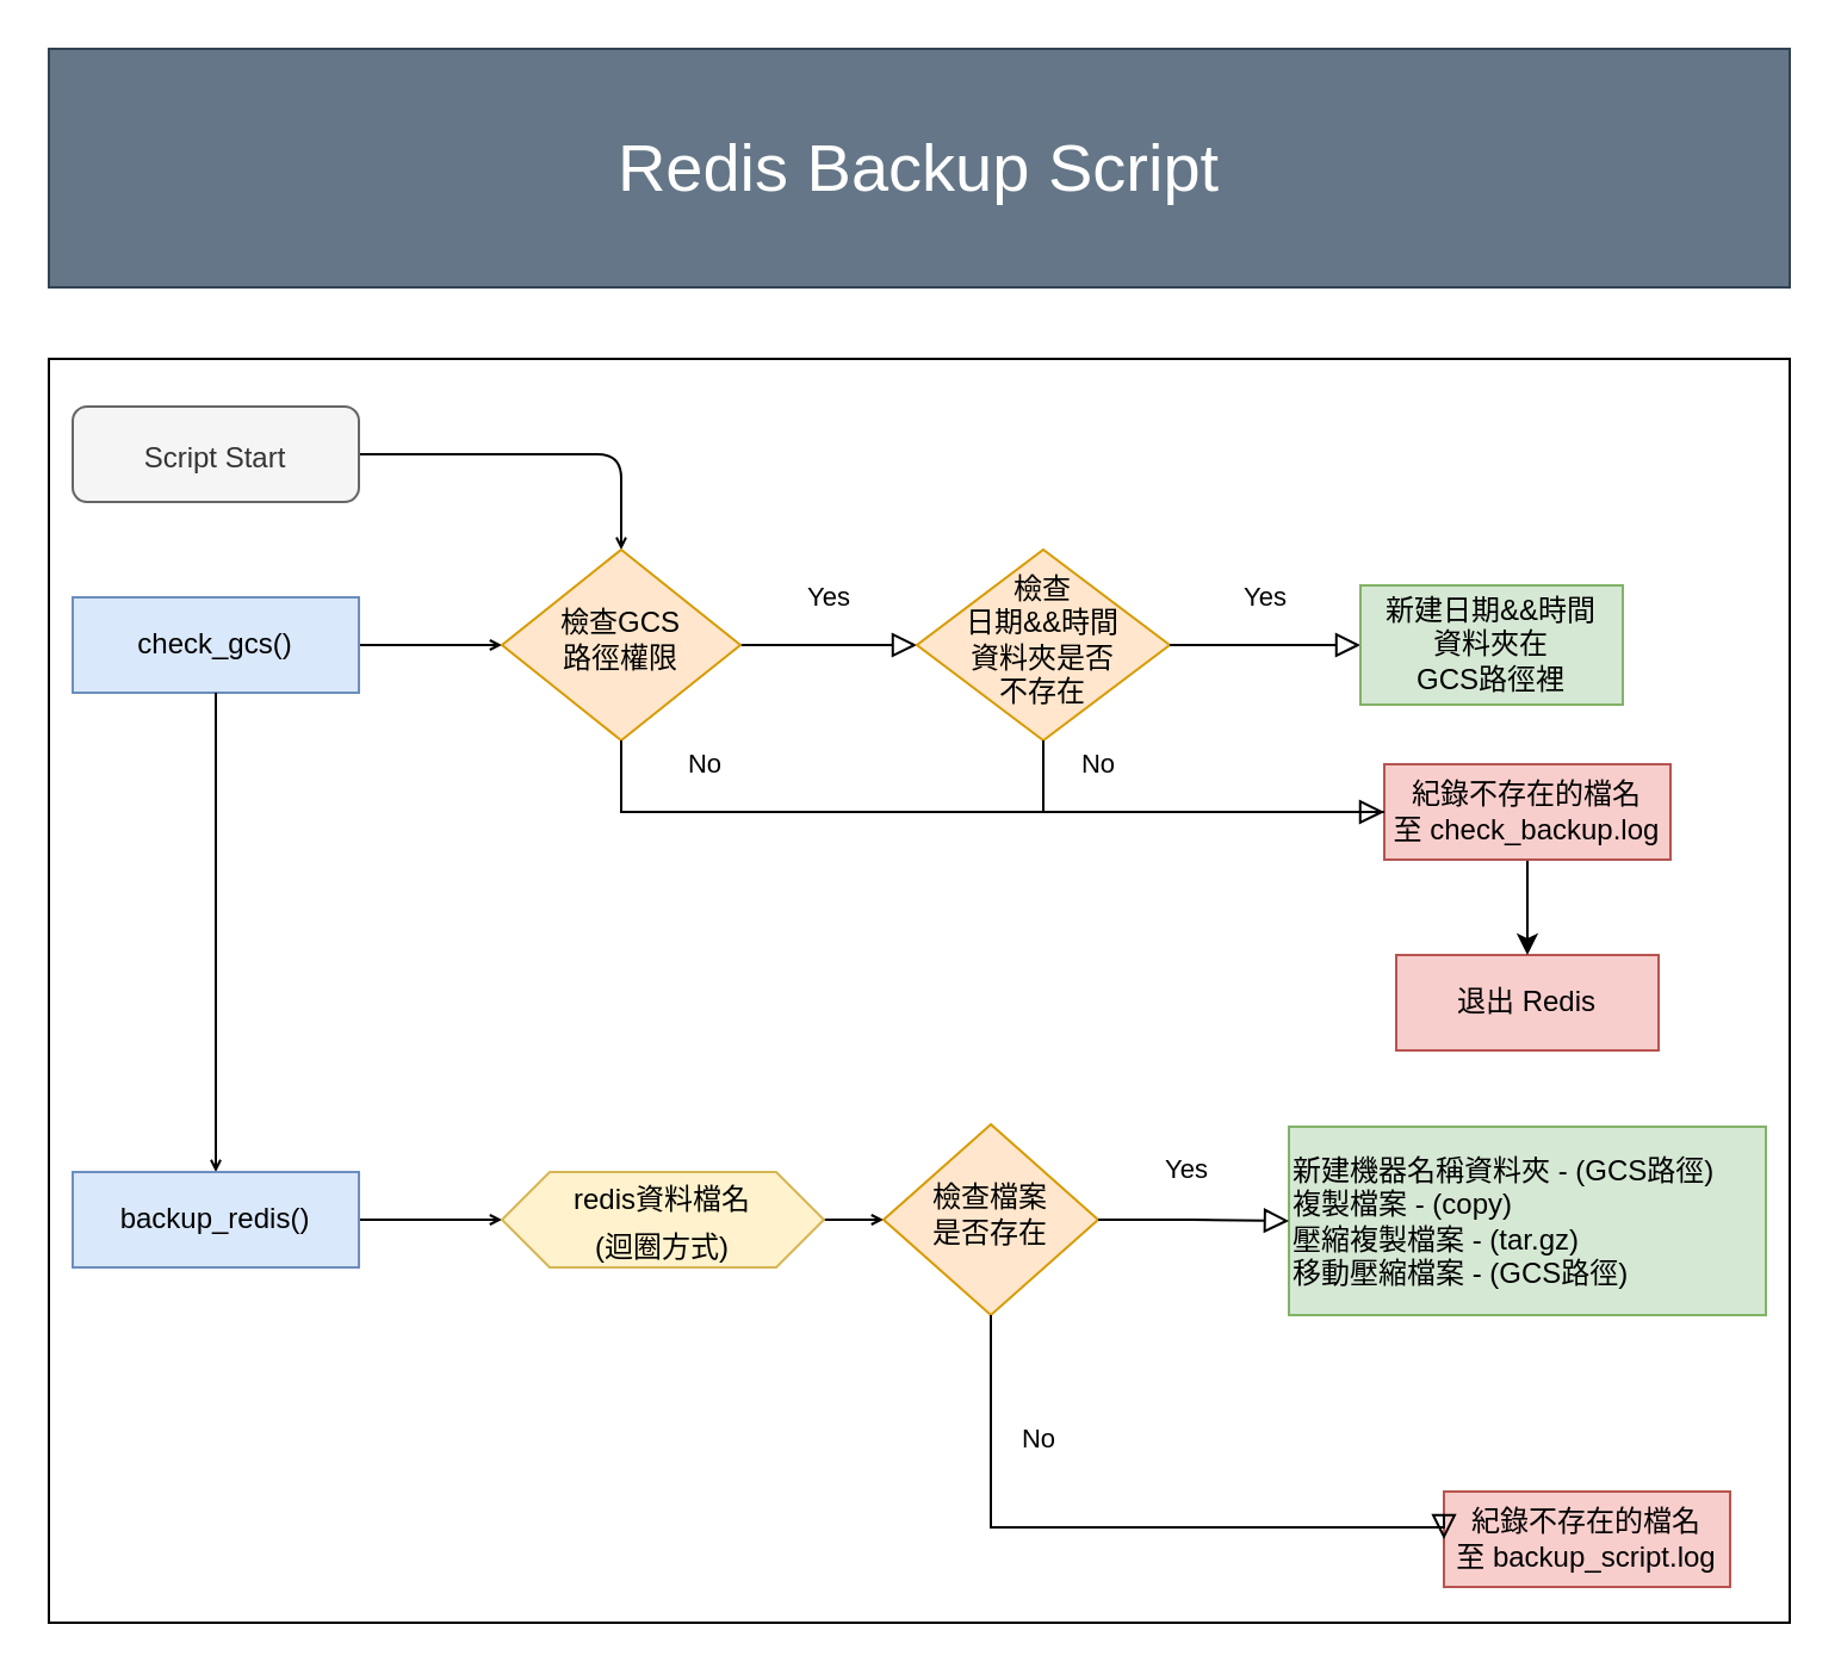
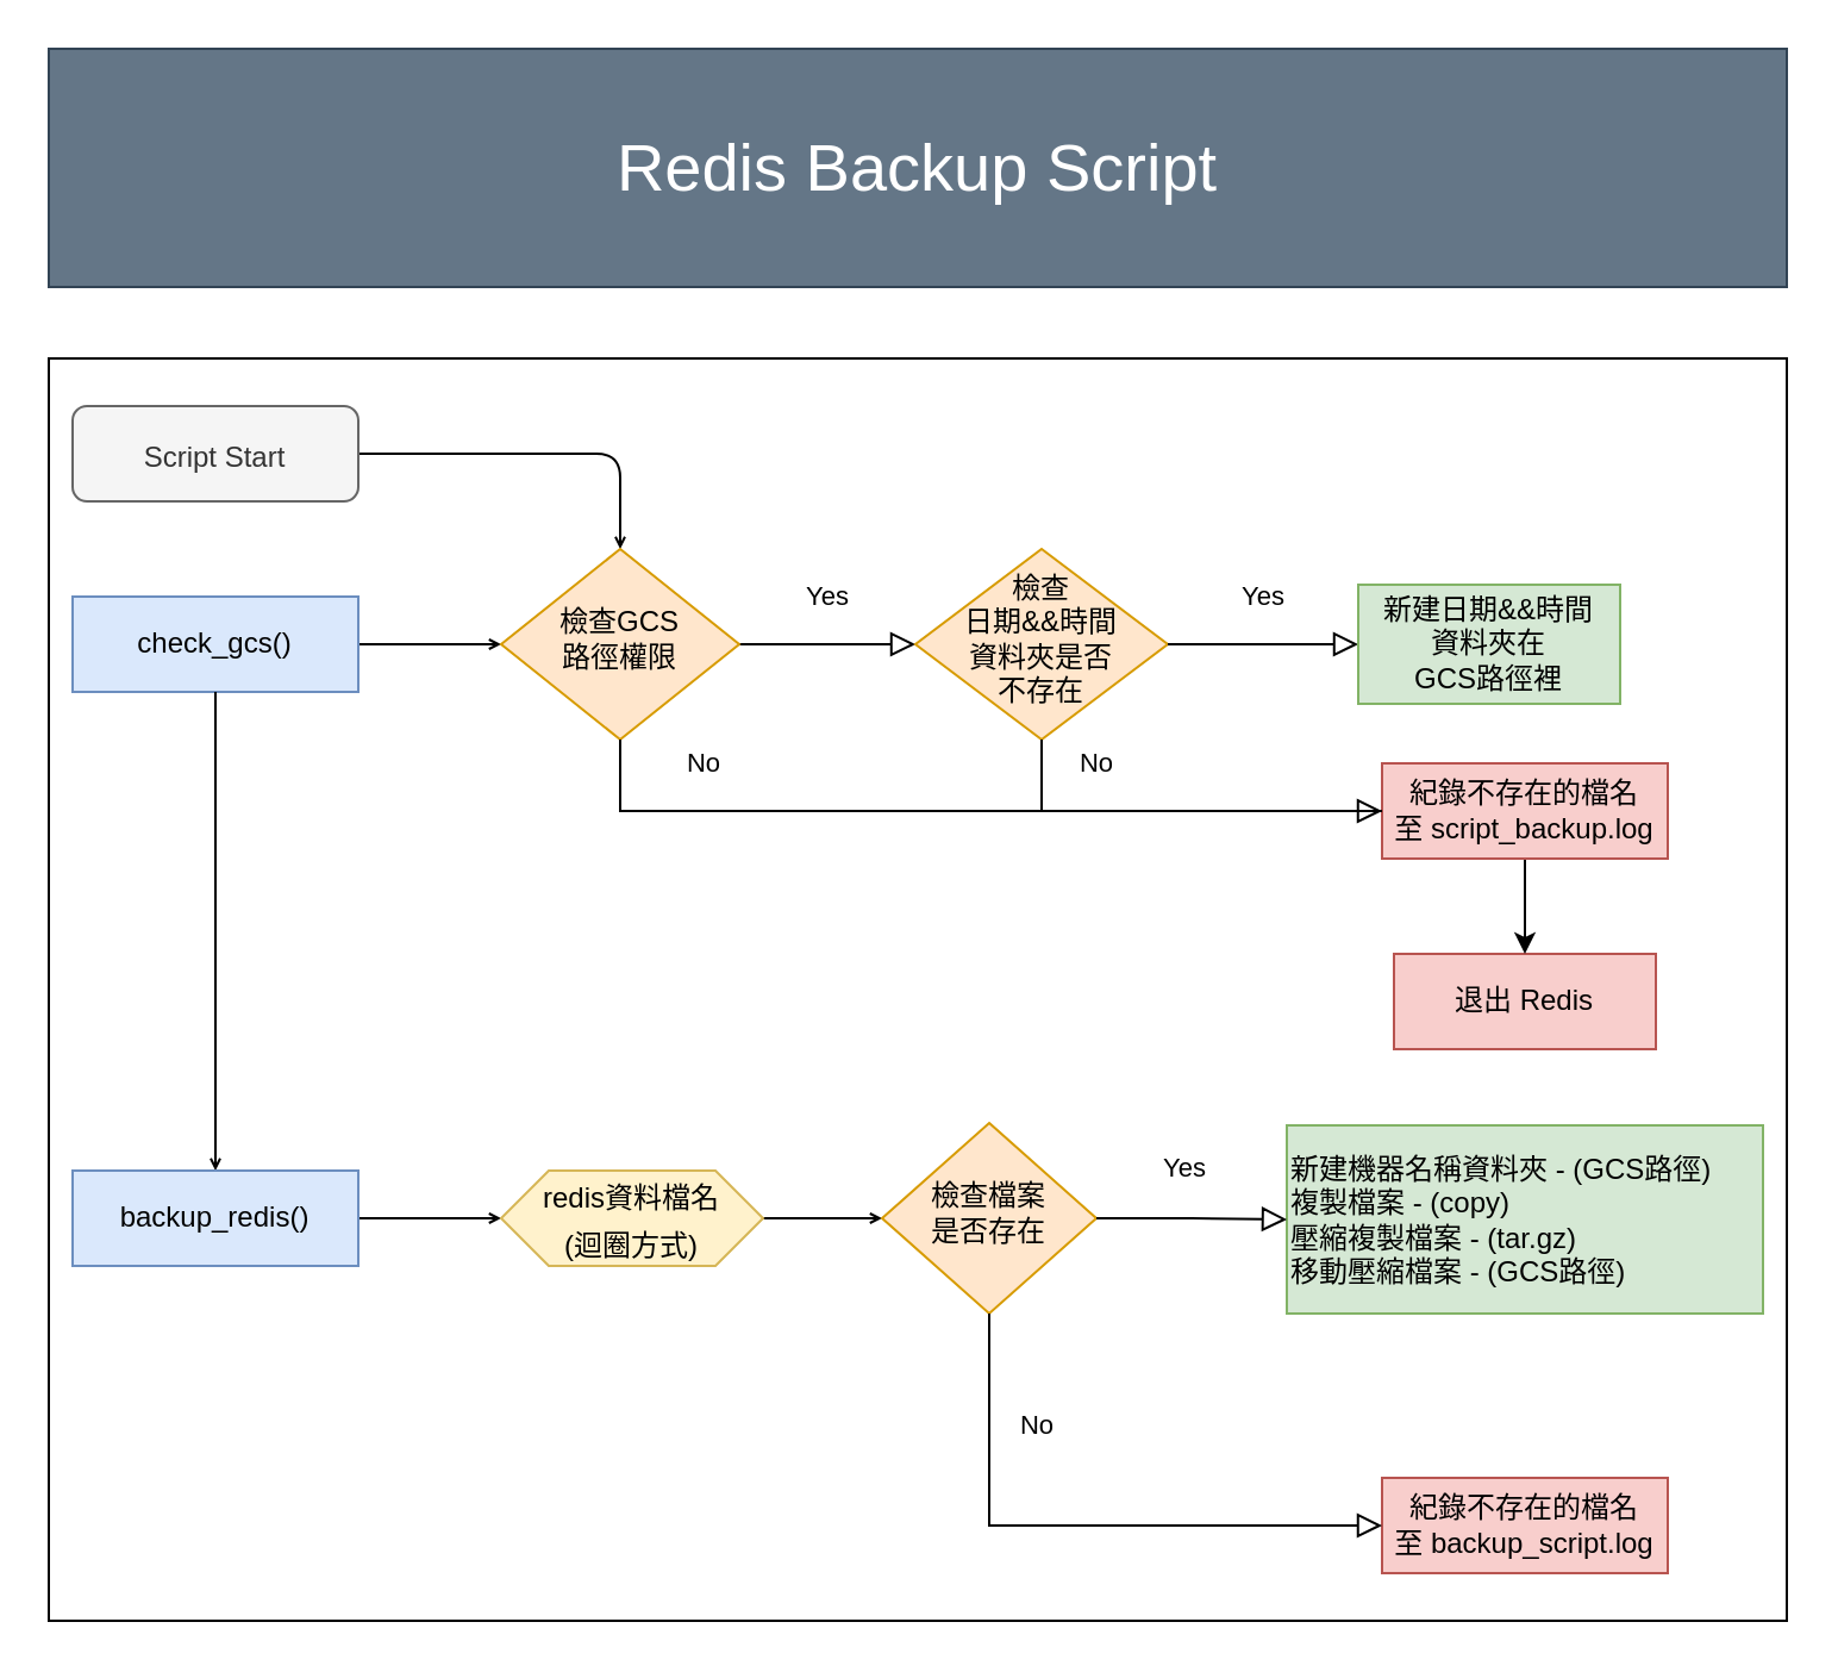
- <mxCell id="26" value="紀錄不存在的檔名&lt;br&gt;至 check_backup.log" style="rounded=0;whiteSpace=wrap;html=1;fontSize=12;glass=0;strokeWidth=1;shadow=0;fillColor=#f8cecc;strokeColor=#b85450;" parent="1" vertex="1"><mxGeometry x="580" y="320" width="120" height="40" as="geometry" /></mxCell>
+ <mxCell id="26" value="紀錄不存在的檔名&lt;br&gt;至 script_backup.log" style="rounded=0;whiteSpace=wrap;html=1;fontSize=12;glass=0;strokeWidth=1;shadow=0;fillColor=#f8cecc;strokeColor=#b85450;" parent="1" vertex="1"><mxGeometry x="580" y="320" width="120" height="40" as="geometry" /></mxCell>
- <mxCell id="19" value="&lt;span style=&quot;font-size: 12px;&quot;&gt;redis資料檔名&lt;br&gt;(迴圈方式)&lt;br&gt;&lt;/span&gt;" style="shape=hexagon;perimeter=hexagonPerimeter2;whiteSpace=wrap;html=1;fixedSize=1;fontSize=16;fillColor=#fff2cc;strokeColor=#d6b656;" parent="1" vertex="1"><mxGeometry x="210" y="491" width="135" height="40" as="geometry" /></mxCell>
+ <mxCell id="19" value="&lt;span style=&quot;font-size: 12px;&quot;&gt;redis資料檔名&lt;br&gt;(迴圈方式)&lt;br&gt;&lt;/span&gt;" style="shape=hexagon;perimeter=hexagonPerimeter2;whiteSpace=wrap;html=1;fixedSize=1;fontSize=16;fillColor=#fff2cc;strokeColor=#d6b656;" parent="1" vertex="1"><mxGeometry x="210" y="491" width="110" height="40" as="geometry" /></mxCell>
- <mxCell id="23" value="紀錄不存在的檔名&lt;br&gt;至 backup_script.log" style="rounded=0;whiteSpace=wrap;html=1;fontSize=12;glass=0;strokeWidth=1;shadow=0;fillColor=#f8cecc;strokeColor=#b85450;" parent="1" vertex="1"><mxGeometry x="605" y="625" width="120" height="40" as="geometry" /></mxCell>
+ <mxCell id="23" value="紀錄不存在的檔名&lt;br&gt;至 backup_script.log" style="rounded=0;whiteSpace=wrap;html=1;fontSize=12;glass=0;strokeWidth=1;shadow=0;fillColor=#f8cecc;strokeColor=#b85450;" parent="1" vertex="1"><mxGeometry x="580" y="620" width="120" height="40" as="geometry" /></mxCell>
